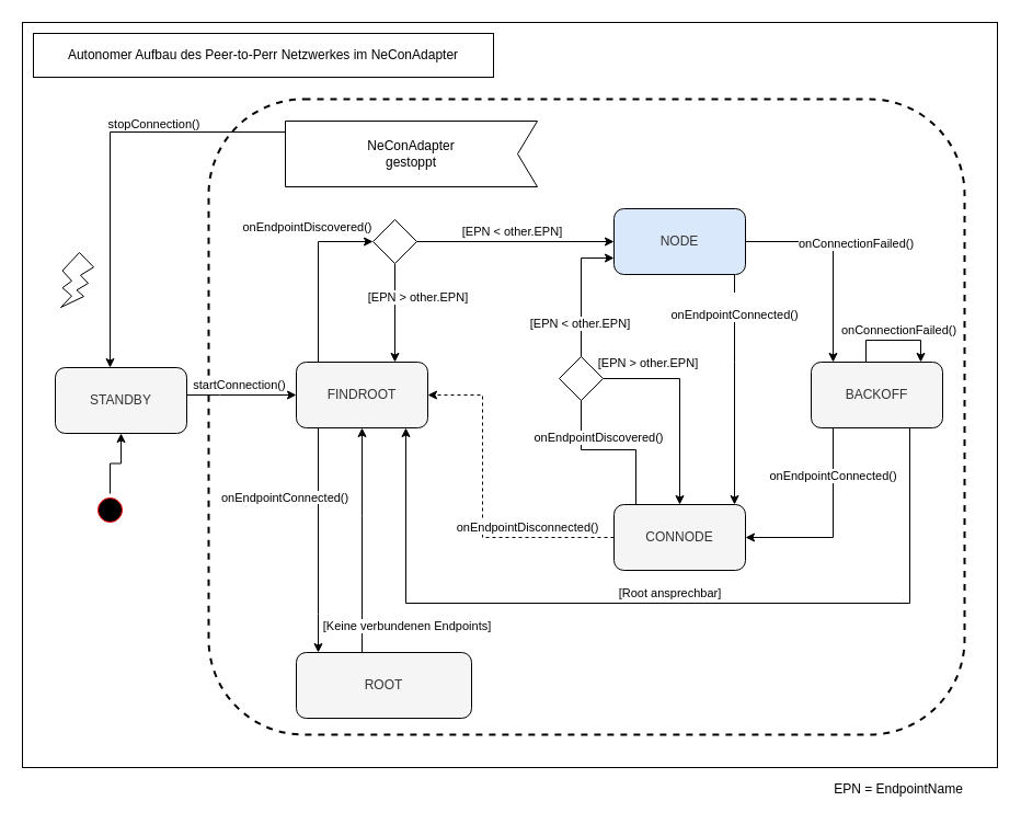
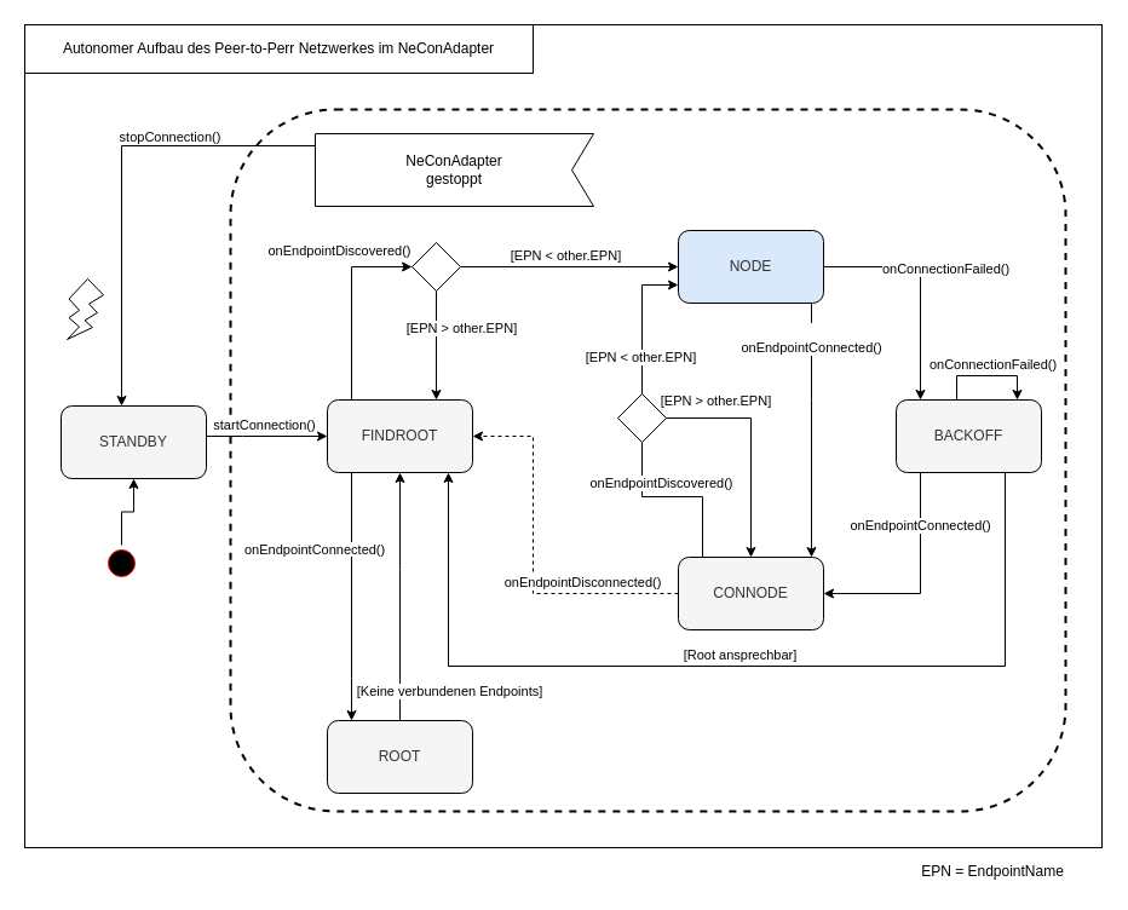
- <mxCell id="20" value="Autonomer Aufbau des Peer-to-Perr Netzwerkes im NeConAdapter" style="rounded=0;whiteSpace=wrap;html=1;strokeColor=#000000;fillColor=#FFFFFF;align=center;" parent="1" vertex="1"><mxGeometry x="30" y="30" width="420" height="40" as="geometry" /></mxCell>
+ <mxCell id="20" value="Autonomer Aufbau des Peer-to-Perr Netzwerkes im NeConAdapter" style="rounded=0;whiteSpace=wrap;html=1;strokeColor=#000000;fillColor=#FFFFFF;align=center;" parent="1" vertex="1"><mxGeometry x="20" y="20" width="420" height="40" as="geometry" /></mxCell>
- <mxCell id="12" value="ROOT" style="rounded=1;whiteSpace=wrap;html=1;fillColor=#f5f5f5;strokeColor=#000000;fontColor=#333333;" parent="1" vertex="1"><mxGeometry x="270" y="595" width="160" height="60" as="geometry" /></mxCell>
+ <mxCell id="12" value="ROOT" style="rounded=1;whiteSpace=wrap;html=1;fillColor=#f5f5f5;strokeColor=#000000;fontColor=#333333;" parent="1" vertex="1"><mxGeometry x="270" y="595" width="120" height="60" as="geometry" /></mxCell>
